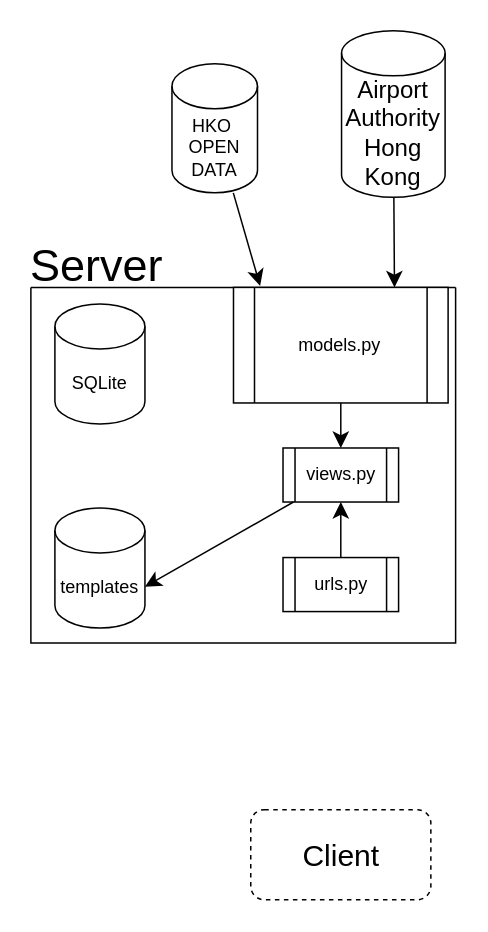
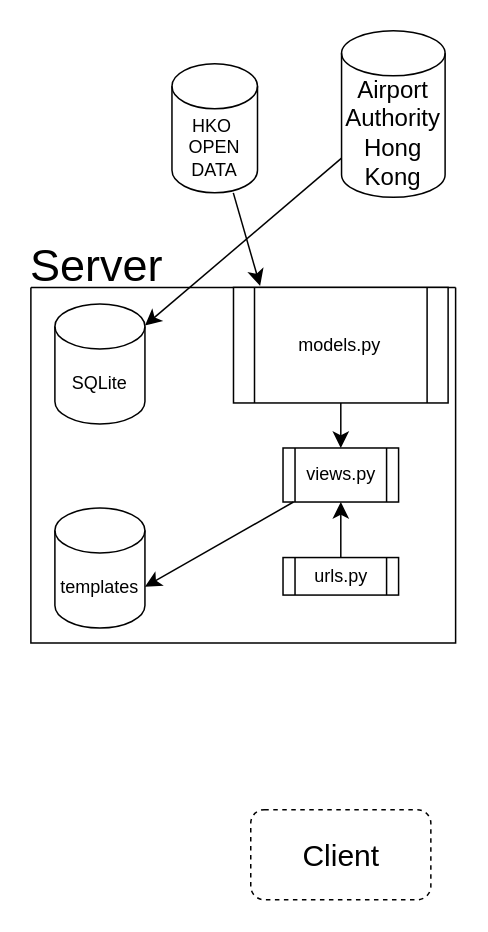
- <mxCell id="3" style="edgeStyle=none;curved=1;rounded=0;orthogonalLoop=1;jettySize=auto;html=1;entryX=0.75;entryY=0;entryDx=0;entryDy=0;fontSize=12;startSize=8;endSize=8;" edge="1" parent="1" source="4" target="9"><mxGeometry relative="1" as="geometry" /></mxCell>
+ <mxCell id="3" style="edgeStyle=none;curved=1;rounded=0;orthogonalLoop=1;jettySize=auto;html=1;fontSize=12;startSize=8;endSize=8;" edge="1" parent="1" source="4" target="10"><mxGeometry relative="1" as="geometry" /></mxCell>
- <mxCell id="7" value="urls.py" style="shape=process;whiteSpace=wrap;html=1;backgroundOutline=1;" vertex="1" parent="5"><mxGeometry x="168" y="180" width="77" height="36" as="geometry" /></mxCell>
+ <mxCell id="7" value="urls.py" style="shape=process;whiteSpace=wrap;html=1;backgroundOutline=1;" vertex="1" parent="5"><mxGeometry x="168" y="180" width="77" height="25" as="geometry" /></mxCell>
